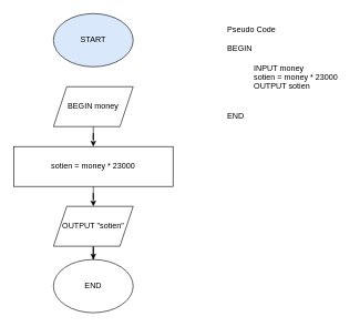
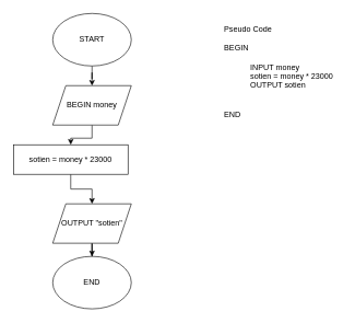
- <mxCell id="3" value="START" style="ellipse;whiteSpace=wrap;html=1;fillColor=#dae8fc;" vertex="1" parent="1"><mxGeometry x="80" y="20" width="120" height="80" as="geometry" /></mxCell>
+ <mxCell id="3" value="START" style="ellipse;whiteSpace=wrap;html=1;" vertex="1" parent="1"><mxGeometry x="80" y="20" width="120" height="80" as="geometry" /></mxCell>
+ <mxCell id="2" value="" style="edgeStyle=orthogonalEdgeStyle;rounded=0;orthogonalLoop=1;jettySize=auto;html=1;" edge="1" parent="1" source="3" target="6"><mxGeometry relative="1" as="geometry" /></mxCell>
- <mxCell id="8" value="sotien = money * 23000" style="rounded=0;whiteSpace=wrap;html=1;" vertex="1" parent="1"><mxGeometry x="20" y="220" width="240" height="60" as="geometry" /></mxCell>
+ <mxCell id="8" value="sotien = money * 23000" style="rounded=0;whiteSpace=wrap;html=1;" vertex="1" parent="1"><mxGeometry x="20" y="220" width="175" height="45" as="geometry" /></mxCell>
